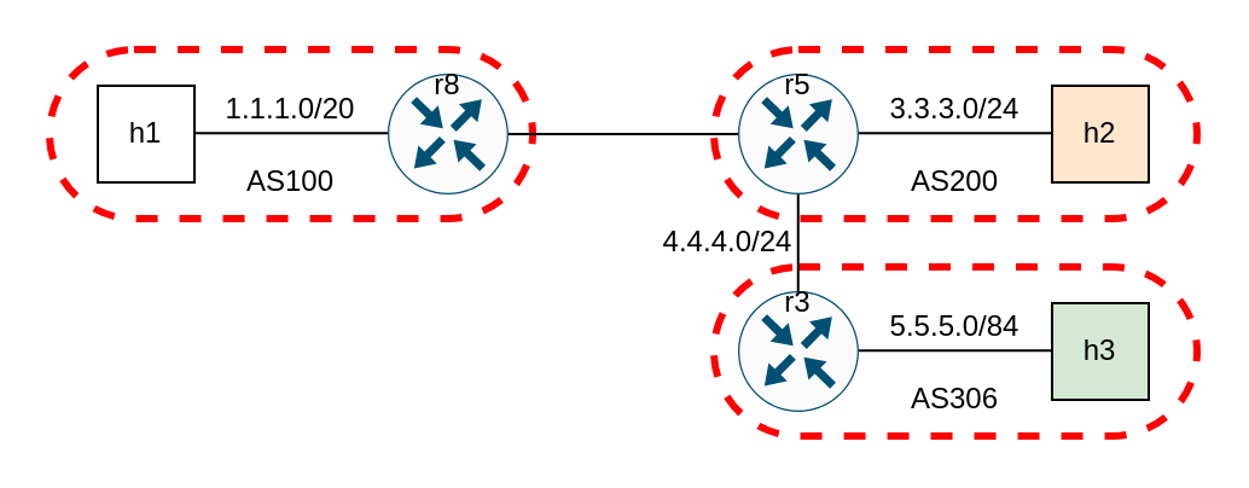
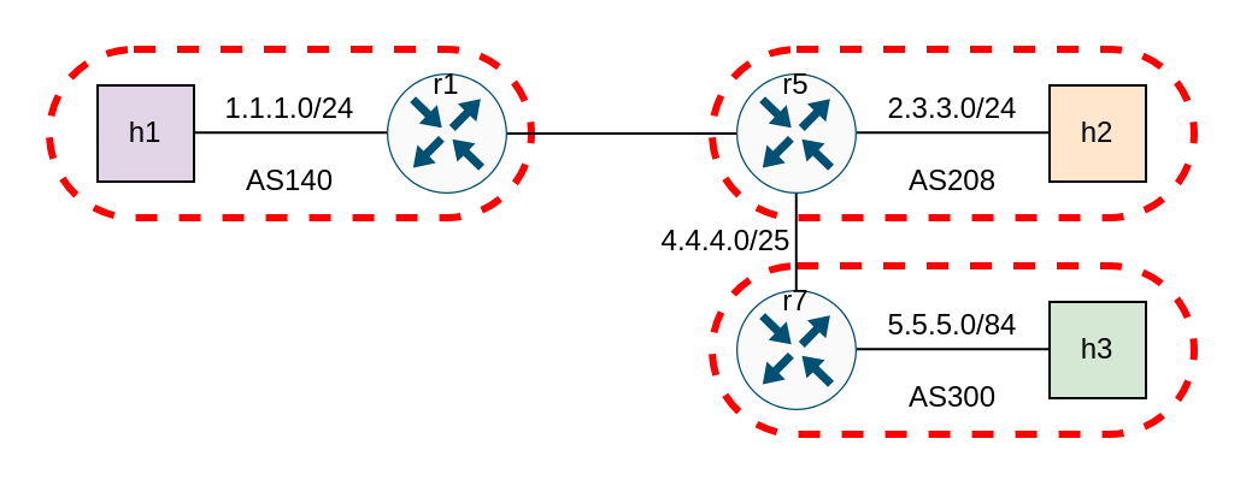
- <mxCell id="15" value="r8" style="text;strokeColor=none;align=center;fillColor=none;html=1;verticalAlign=middle;whiteSpace=wrap;rounded=0;" vertex="1" parent="1"><mxGeometry x="155" y="20" width="60" height="30" as="geometry" /></mxCell>
+ <mxCell id="15" value="r1" style="text;strokeColor=none;align=center;fillColor=none;html=1;verticalAlign=middle;whiteSpace=wrap;rounded=0;" vertex="1" parent="1"><mxGeometry x="155" y="20" width="60" height="30" as="geometry" /></mxCell>
- <mxCell id="9" value="1.1.1.0/20" style="text;strokeColor=none;align=center;fillColor=none;html=1;verticalAlign=middle;whiteSpace=wrap;rounded=0;" vertex="1" parent="1"><mxGeometry x="90" y="30" width="60" height="30" as="geometry" /></mxCell>
+ <mxCell id="9" value="1.1.1.0/24" style="text;strokeColor=none;align=center;fillColor=none;html=1;verticalAlign=middle;whiteSpace=wrap;rounded=0;" vertex="1" parent="1"><mxGeometry x="90" y="30" width="60" height="30" as="geometry" /></mxCell>
- <mxCell id="10" value="3.3.3.0/24" style="text;strokeColor=none;align=center;fillColor=none;html=1;verticalAlign=middle;whiteSpace=wrap;rounded=0;" vertex="1" parent="1"><mxGeometry x="365" y="30" width="60" height="30" as="geometry" /></mxCell>
+ <mxCell id="10" value="2.3.3.0/24" style="text;strokeColor=none;align=center;fillColor=none;html=1;verticalAlign=middle;whiteSpace=wrap;rounded=0;" vertex="1" parent="1"><mxGeometry x="365" y="30" width="60" height="30" as="geometry" /></mxCell>
- <mxCell id="11" value="h1" style="whiteSpace=wrap;html=1;aspect=fixed;" vertex="1" parent="1"><mxGeometry x="40" y="35" width="40" height="40" as="geometry" /></mxCell>
+ <mxCell id="11" value="h1" style="whiteSpace=wrap;html=1;aspect=fixed;fillColor=#e1d5e7;" vertex="1" parent="1"><mxGeometry x="40" y="35" width="40" height="40" as="geometry" /></mxCell>
- <mxCell id="13" value="AS100" style="text;strokeColor=none;align=center;fillColor=none;html=1;verticalAlign=middle;whiteSpace=wrap;rounded=0;" vertex="1" parent="1"><mxGeometry x="90" y="60" width="60" height="30" as="geometry" /></mxCell>
+ <mxCell id="13" value="AS140" style="text;strokeColor=none;align=center;fillColor=none;html=1;verticalAlign=middle;whiteSpace=wrap;rounded=0;" vertex="1" parent="1"><mxGeometry x="90" y="60" width="60" height="30" as="geometry" /></mxCell>
- <mxCell id="14" value="AS200" style="text;strokeColor=none;align=center;fillColor=none;html=1;verticalAlign=middle;whiteSpace=wrap;rounded=0;" vertex="1" parent="1"><mxGeometry x="365" y="60" width="60" height="30" as="geometry" /></mxCell>
+ <mxCell id="14" value="AS208" style="text;strokeColor=none;align=center;fillColor=none;html=1;verticalAlign=middle;whiteSpace=wrap;rounded=0;" vertex="1" parent="1"><mxGeometry x="365" y="60" width="60" height="30" as="geometry" /></mxCell>
- <mxCell id="25" value="4.4.4.0/24" style="text;strokeColor=none;align=center;fillColor=none;html=1;verticalAlign=middle;whiteSpace=wrap;rounded=0;" vertex="1" parent="1"><mxGeometry x="271" y="85" width="60" height="30" as="geometry" /></mxCell>
+ <mxCell id="25" value="4.4.4.0/25" style="text;strokeColor=none;align=center;fillColor=none;html=1;verticalAlign=middle;whiteSpace=wrap;rounded=0;" vertex="1" parent="1"><mxGeometry x="271" y="85" width="60" height="30" as="geometry" /></mxCell>
- <mxCell id="23" value="r3" style="text;strokeColor=none;align=center;fillColor=none;html=1;verticalAlign=middle;whiteSpace=wrap;rounded=0;" vertex="1" parent="1"><mxGeometry x="300" y="110" width="60" height="30" as="geometry" /></mxCell>
+ <mxCell id="23" value="r7" style="text;strokeColor=none;align=center;fillColor=none;html=1;verticalAlign=middle;whiteSpace=wrap;rounded=0;" vertex="1" parent="1"><mxGeometry x="300" y="110" width="60" height="30" as="geometry" /></mxCell>
- <mxCell id="22" value="AS306" style="text;strokeColor=none;align=center;fillColor=none;html=1;verticalAlign=middle;whiteSpace=wrap;rounded=0;" vertex="1" parent="1"><mxGeometry x="365" y="150" width="60" height="30" as="geometry" /></mxCell>
+ <mxCell id="22" value="AS300" style="text;strokeColor=none;align=center;fillColor=none;html=1;verticalAlign=middle;whiteSpace=wrap;rounded=0;" vertex="1" parent="1"><mxGeometry x="365" y="150" width="60" height="30" as="geometry" /></mxCell>
